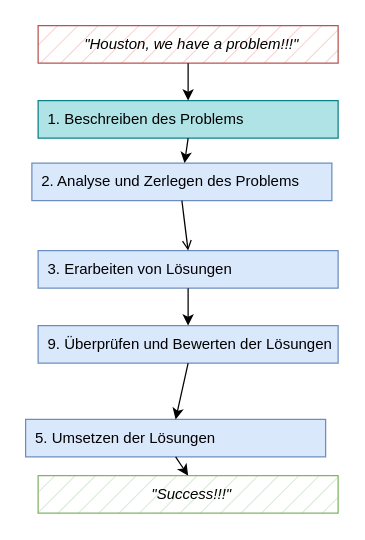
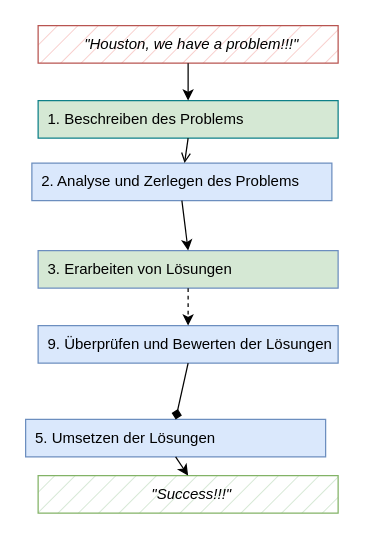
- <mxCell id="2" value="&lt;font face=&quot;Helvetica&quot;&gt;1. Beschreiben des Problems&lt;/font&gt;" style="rounded=0;whiteSpace=wrap;html=1;hachureGap=4;fontFamily=Architects Daughter;fontSource=https%3A%2F%2Ffonts.googleapis.com%2Fcss%3Ffamily%3DArchitects%2BDaughter;fillColor=#b0e3e6;strokeColor=#0e8088;align=left;spacingLeft=6;fontStyle=0" vertex="1" parent="1"><mxGeometry x="30" y="80" width="240" height="30" as="geometry" /></mxCell>
+ <mxCell id="2" value="&lt;font face=&quot;Helvetica&quot;&gt;1. Beschreiben des Problems&lt;/font&gt;" style="rounded=0;whiteSpace=wrap;html=1;hachureGap=4;fontFamily=Architects Daughter;fontSource=https%3A%2F%2Ffonts.googleapis.com%2Fcss%3Ffamily%3DArchitects%2BDaughter;fillColor=#d5e8d4;strokeColor=#0e8088;align=left;spacingLeft=6;fontStyle=0;" vertex="1" parent="1"><mxGeometry x="30" y="80" width="240" height="30" as="geometry" /></mxCell>
- <mxCell id="7" value="" style="endArrow=classic;html=1;rounded=0;exitX=0.5;exitY=1;exitDx=0;exitDy=0;" edge="1" parent="1" source="2" target="3"><mxGeometry width="50" height="50" relative="1" as="geometry"><mxPoint x="160" y="260" as="sourcePoint" /><mxPoint x="210" y="210" as="targetPoint" /></mxGeometry></mxCell>
+ <mxCell id="7" value="" style="endArrow=open;html=1;rounded=0;exitX=0.5;exitY=1;exitDx=0;exitDy=0;" edge="1" parent="1" source="2" target="3"><mxGeometry width="50" height="50" relative="1" as="geometry"><mxPoint x="160" y="260" as="sourcePoint" /><mxPoint x="210" y="210" as="targetPoint" /></mxGeometry></mxCell>
- <mxCell id="8" value="" style="endArrow=open;html=1;rounded=0;exitX=0.5;exitY=1;exitDx=0;exitDy=0;entryX=0.5;entryY=0;entryDx=0;entryDy=0;" edge="1" parent="1" source="3" target="4"><mxGeometry width="50" height="50" relative="1" as="geometry"><mxPoint x="160" y="120" as="sourcePoint" /><mxPoint x="160" y="150" as="targetPoint" /></mxGeometry></mxCell>
+ <mxCell id="8" value="" style="endArrow=classic;html=1;rounded=0;exitX=0.5;exitY=1;exitDx=0;exitDy=0;entryX=0.5;entryY=0;entryDx=0;entryDy=0;" edge="1" parent="1" source="3" target="4"><mxGeometry width="50" height="50" relative="1" as="geometry"><mxPoint x="160" y="120" as="sourcePoint" /><mxPoint x="160" y="150" as="targetPoint" /></mxGeometry></mxCell>
- <mxCell id="4" value="&lt;font face=&quot;Helvetica&quot;&gt;3. Erarbeiten von Lösungen&lt;/font&gt;" style="rounded=0;whiteSpace=wrap;html=1;hachureGap=4;fontFamily=Architects Daughter;fontSource=https%3A%2F%2Ffonts.googleapis.com%2Fcss%3Ffamily%3DArchitects%2BDaughter;fillColor=#dae8fc;strokeColor=#6c8ebf;align=left;spacingLeft=6;" vertex="1" parent="1"><mxGeometry x="30" y="200" width="240" height="30" as="geometry" /></mxCell>
+ <mxCell id="4" value="&lt;font face=&quot;Helvetica&quot;&gt;3. Erarbeiten von Lösungen&lt;/font&gt;" style="rounded=0;whiteSpace=wrap;html=1;hachureGap=4;fontFamily=Architects Daughter;fontSource=https%3A%2F%2Ffonts.googleapis.com%2Fcss%3Ffamily%3DArchitects%2BDaughter;fillColor=#d5e8d4;strokeColor=#6c8ebf;align=left;spacingLeft=6;" vertex="1" parent="1"><mxGeometry x="30" y="200" width="240" height="30" as="geometry" /></mxCell>
- <mxCell id="9" value="" style="endArrow=classic;html=1;rounded=0;exitX=0.5;exitY=1;exitDx=0;exitDy=0;entryX=0.5;entryY=0;entryDx=0;entryDy=0;" edge="1" parent="1" source="4" target="5"><mxGeometry width="50" height="50" relative="1" as="geometry"><mxPoint x="160" y="180" as="sourcePoint" /><mxPoint x="160" y="210" as="targetPoint" /></mxGeometry></mxCell>
+ <mxCell id="9" value="" style="endArrow=classic;html=1;rounded=0;exitX=0.5;exitY=1;exitDx=0;exitDy=0;entryX=0.5;entryY=0;entryDx=0;entryDy=0;dashed=1;" edge="1" parent="1" source="4" target="5"><mxGeometry width="50" height="50" relative="1" as="geometry"><mxPoint x="160" y="180" as="sourcePoint" /><mxPoint x="160" y="210" as="targetPoint" /></mxGeometry></mxCell>
- <mxCell id="10" value="" style="endArrow=classic;html=1;rounded=0;exitX=0.5;exitY=1;exitDx=0;exitDy=0;entryX=0.5;entryY=0;entryDx=0;entryDy=0;" edge="1" parent="1" source="5" target="6"><mxGeometry width="50" height="50" relative="1" as="geometry"><mxPoint x="160" y="240" as="sourcePoint" /><mxPoint x="160" y="270" as="targetPoint" /></mxGeometry></mxCell>
+ <mxCell id="10" value="" style="endArrow=diamond;html=1;rounded=0;exitX=0.5;exitY=1;exitDx=0;exitDy=0;entryX=0.5;entryY=0;entryDx=0;entryDy=0;" edge="1" parent="1" source="5" target="6"><mxGeometry width="50" height="50" relative="1" as="geometry"><mxPoint x="160" y="240" as="sourcePoint" /><mxPoint x="160" y="270" as="targetPoint" /></mxGeometry></mxCell>
